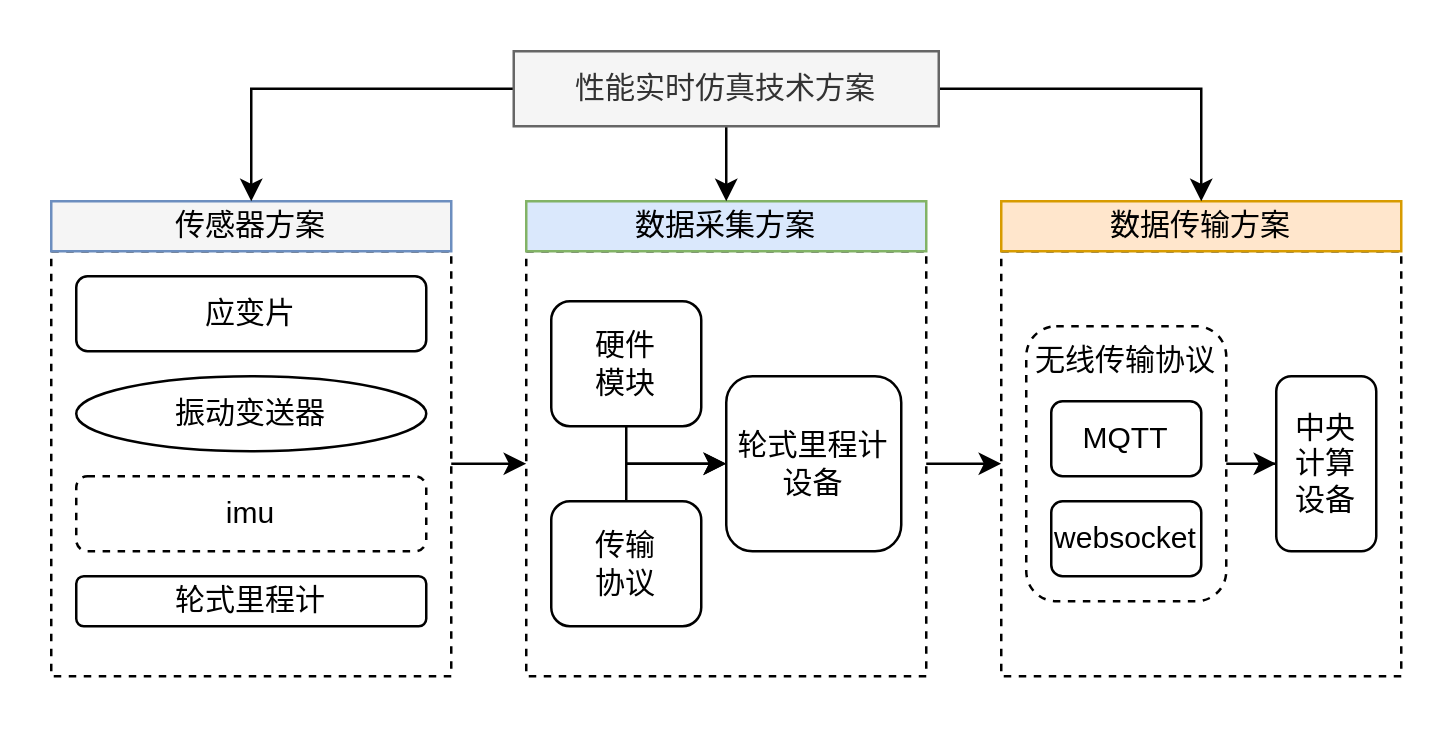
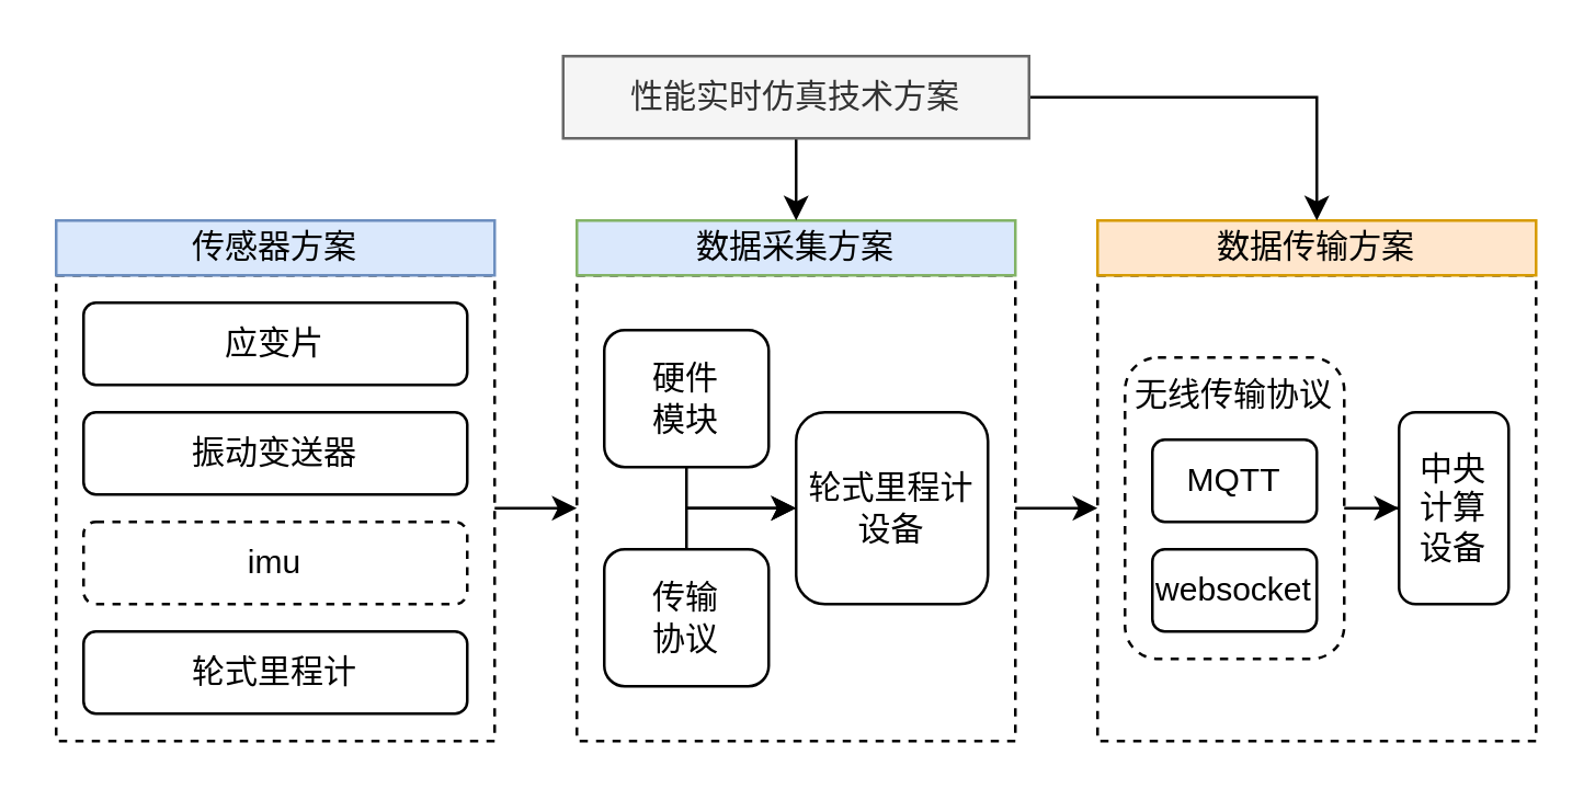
- <mxCell id="10" style="edgeStyle=orthogonalEdgeStyle;rounded=0;orthogonalLoop=1;jettySize=auto;html=1;entryX=0.5;entryY=0;entryDx=0;entryDy=0;fontFamily=Helvetica;fontSize=12;fontColor=default;" edge="1" parent="1" source="13" target="7"><mxGeometry relative="1" as="geometry" /></mxCell>
- <mxCell id="7" value="传感器方案" style="rounded=0;whiteSpace=wrap;html=1;strokeColor=#6c8ebf;fontFamily=Helvetica;fontSize=12;fillColor=#f5f5f5;" vertex="1" parent="1"><mxGeometry x="20" y="80" width="160" height="20" as="geometry" /></mxCell>
+ <mxCell id="7" value="传感器方案" style="rounded=0;whiteSpace=wrap;html=1;strokeColor=#6c8ebf;fontFamily=Helvetica;fontSize=12;fillColor=#dae8fc;" vertex="1" parent="1"><mxGeometry x="20" y="80" width="160" height="20" as="geometry" /></mxCell>
- <mxCell id="15" value="振动变送器" style="ellipse;whiteSpace=wrap;html=1;strokeColor=default;fontFamily=Helvetica;fontSize=12;fontColor=default;fillColor=default;" vertex="1" parent="1"><mxGeometry x="30" y="150" width="140" height="30" as="geometry" /></mxCell>
+ <mxCell id="15" value="振动变送器" style="rounded=1;whiteSpace=wrap;html=1;strokeColor=default;fontFamily=Helvetica;fontSize=12;fontColor=default;fillColor=default;" vertex="1" parent="1"><mxGeometry x="30" y="150" width="140" height="30" as="geometry" /></mxCell>
- <mxCell id="17" value="轮式里程计" style="rounded=1;whiteSpace=wrap;html=1;strokeColor=default;fontFamily=Helvetica;fontSize=12;fontColor=default;fillColor=default;" vertex="1" parent="1"><mxGeometry x="30" y="230" width="140" height="20" as="geometry" /></mxCell>
+ <mxCell id="17" value="轮式里程计" style="rounded=1;whiteSpace=wrap;html=1;strokeColor=default;fontFamily=Helvetica;fontSize=12;fontColor=default;fillColor=default;" vertex="1" parent="1"><mxGeometry x="30" y="230" width="140" height="30" as="geometry" /></mxCell>
